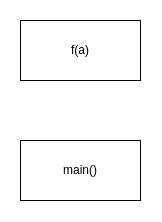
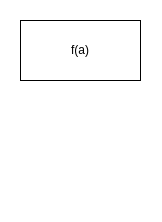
- <mxCell id="2" value="main()" style="rounded=0;whiteSpace=wrap;html=1;" vertex="1" parent="1"><mxGeometry x="20" y="140" width="120" height="60" as="geometry" /></mxCell>
